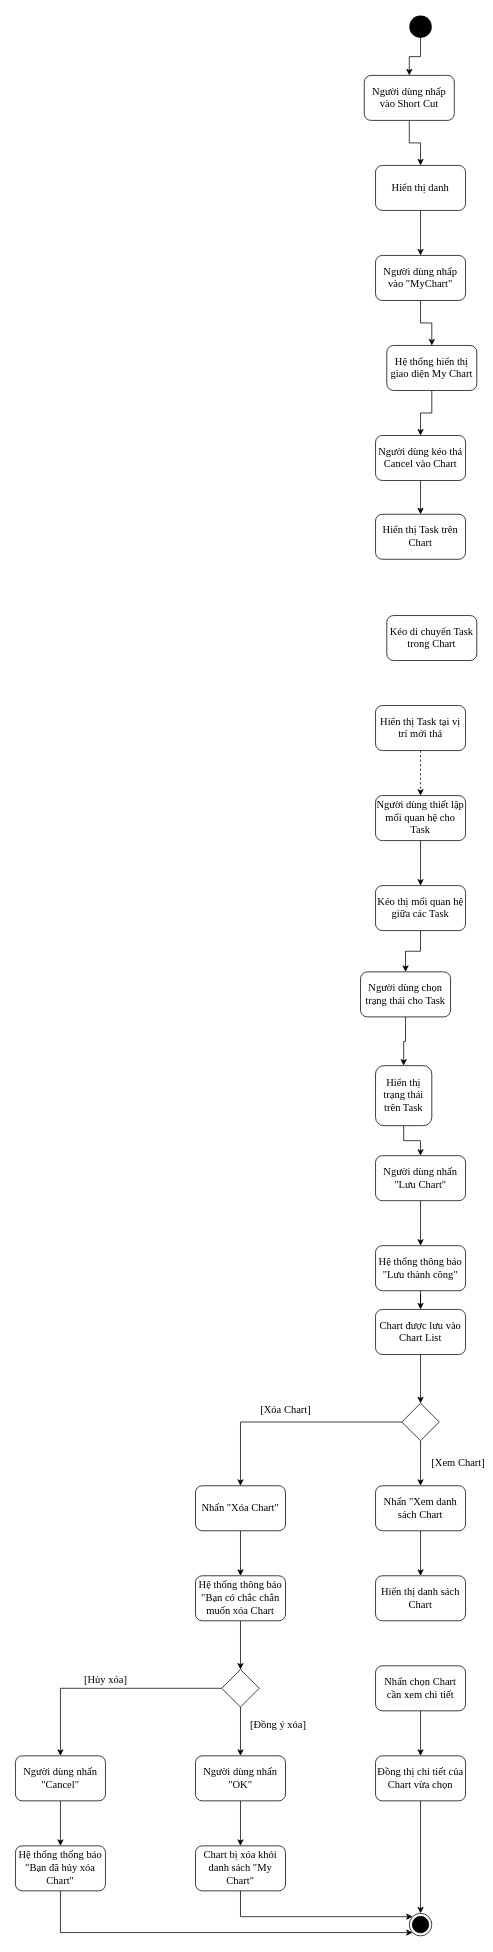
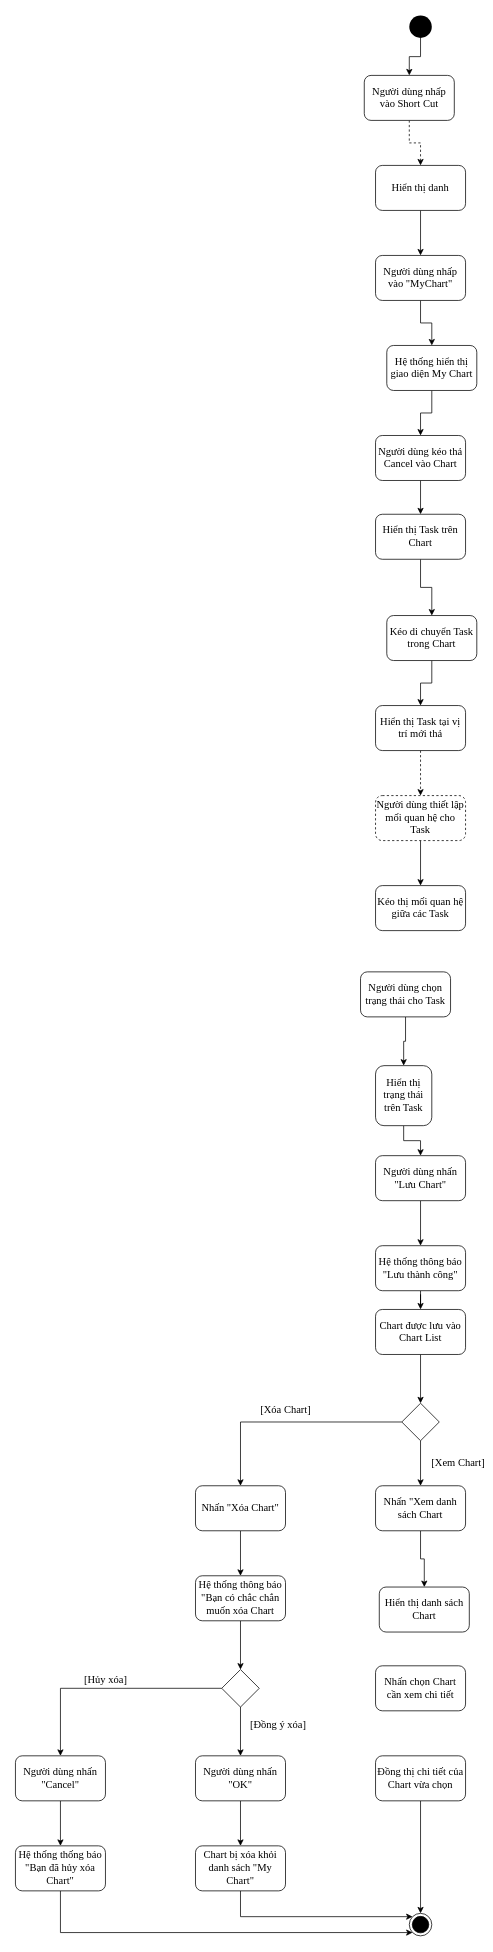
- <mxCell id="4" style="edgeStyle=orthogonalEdgeStyle;rounded=0;orthogonalLoop=1;jettySize=auto;html=1;exitX=0.5;exitY=1;exitDx=0;exitDy=0;fontSize=14;fontFamily=Verdana;" parent="1" source="5" target="7" edge="1"><mxGeometry relative="1" as="geometry" /></mxCell>
+ <mxCell id="4" style="edgeStyle=orthogonalEdgeStyle;rounded=0;orthogonalLoop=1;jettySize=auto;html=1;exitX=0.5;exitY=1;exitDx=0;exitDy=0;fontSize=14;fontFamily=Verdana;dashed=1;" parent="1" source="5" target="7" edge="1"><mxGeometry relative="1" as="geometry" /></mxCell>
+ <mxCell id="14" style="edgeStyle=orthogonalEdgeStyle;rounded=0;orthogonalLoop=1;jettySize=auto;html=1;fontSize=14;fontFamily=Verdana;" parent="1" source="15" target="17" edge="1"><mxGeometry relative="1" as="geometry" /></mxCell>
+ <mxCell id="16" style="edgeStyle=orthogonalEdgeStyle;rounded=0;orthogonalLoop=1;jettySize=auto;html=1;exitX=0.5;exitY=1;exitDx=0;exitDy=0;entryX=0.5;entryY=0;entryDx=0;entryDy=0;fontSize=14;fontFamily=Verdana;" parent="1" source="17" target="19" edge="1"><mxGeometry relative="1" as="geometry" /></mxCell>
- <mxCell id="21" value="Người dùng thiết lập mối quan hệ cho Task" style="rounded=1;whiteSpace=wrap;html=1;fontSize=14;fontFamily=Verdana;" parent="1" vertex="1"><mxGeometry x="500" y="1060" width="120" height="60" as="geometry" /></mxCell>
+ <mxCell id="21" value="Người dùng thiết lập mối quan hệ cho Task" style="rounded=1;whiteSpace=wrap;html=1;fontSize=14;fontFamily=Verdana;dashed=1;" parent="1" vertex="1"><mxGeometry x="500" y="1060" width="120" height="60" as="geometry" /></mxCell>
- <mxCell id="22" style="edgeStyle=orthogonalEdgeStyle;rounded=0;orthogonalLoop=1;jettySize=auto;html=1;exitX=0.5;exitY=1;exitDx=0;exitDy=0;fontSize=14;fontFamily=Verdana;" parent="1" source="23" target="25" edge="1"><mxGeometry relative="1" as="geometry" /></mxCell>
- <mxCell id="39" value="Hiển thị danh sách Chart" style="rounded=1;whiteSpace=wrap;html=1;fontSize=14;fontFamily=Verdana;" parent="1" vertex="1"><mxGeometry x="500" y="2100" width="120" height="60" as="geometry" /></mxCell>
+ <mxCell id="39" value="Hiển thị danh sách Chart" style="rounded=1;whiteSpace=wrap;html=1;fontSize=14;fontFamily=Verdana;" parent="1" vertex="1"><mxGeometry x="505" y="2115" width="120" height="60" as="geometry" /></mxCell>
- <mxCell id="40" style="edgeStyle=orthogonalEdgeStyle;rounded=0;orthogonalLoop=1;jettySize=auto;html=1;fontSize=14;fontFamily=Verdana;" parent="1" source="41" target="43" edge="1"><mxGeometry relative="1" as="geometry" /></mxCell>
